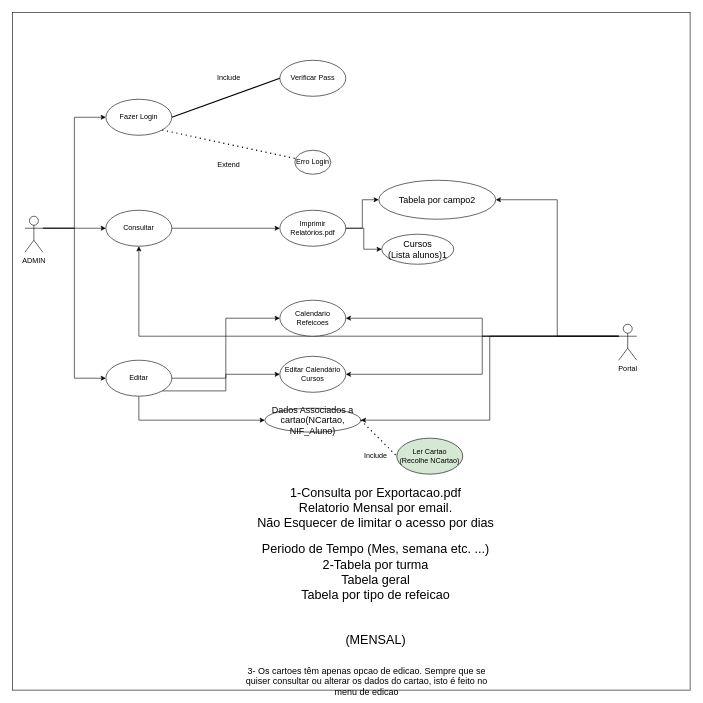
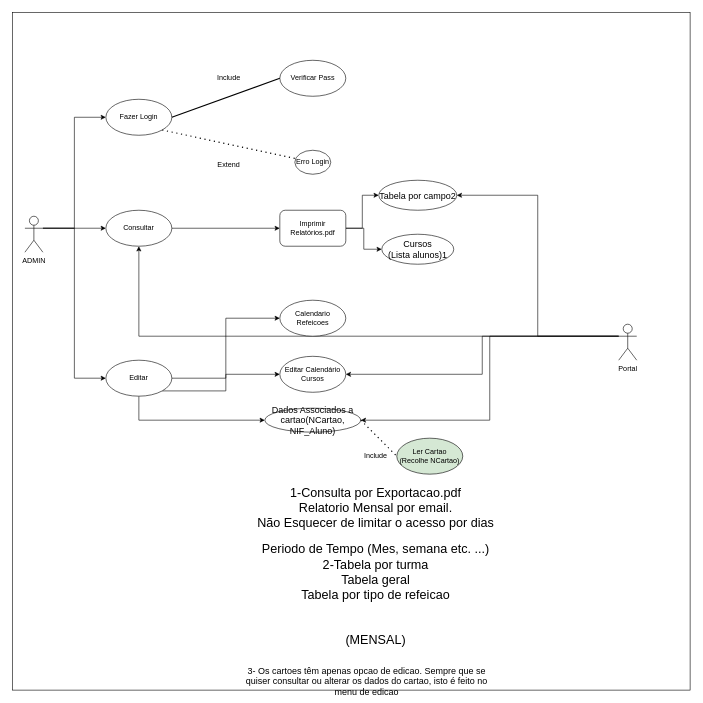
- <mxCell id="33" value="Tabela por campo2" style="ellipse;whiteSpace=wrap;html=1;fontSize=15;" vertex="1" parent="1"><mxGeometry x="631" y="300" width="195" height="65" as="geometry" /></mxCell>
+ <mxCell id="33" value="Tabela por campo2" style="ellipse;whiteSpace=wrap;html=1;fontSize=15;" vertex="1" parent="1"><mxGeometry x="631" y="300" width="130" height="50" as="geometry" /></mxCell>
- <mxCell id="31" value="Imprimir Relatórios.pdf" style="ellipse;whiteSpace=wrap;html=1;" vertex="1" parent="1"><mxGeometry x="466" y="350" width="110" height="60" as="geometry" /></mxCell>
+ <mxCell id="31" value="Imprimir Relatórios.pdf" style="whiteSpace=wrap;html=1;rounded=1;" vertex="1" parent="1"><mxGeometry x="466" y="350" width="110" height="60" as="geometry" /></mxCell>
- <mxCell id="10" style="edgeStyle=orthogonalEdgeStyle;rounded=0;orthogonalLoop=1;jettySize=auto;html=1;exitX=0;exitY=0.333;exitDx=0;exitDy=0;exitPerimeter=0;entryX=1;entryY=0.5;entryDx=0;entryDy=0;fontSize=15;" edge="1" parent="1" source="13" target="32"><mxGeometry relative="1" as="geometry" /></mxCell>
